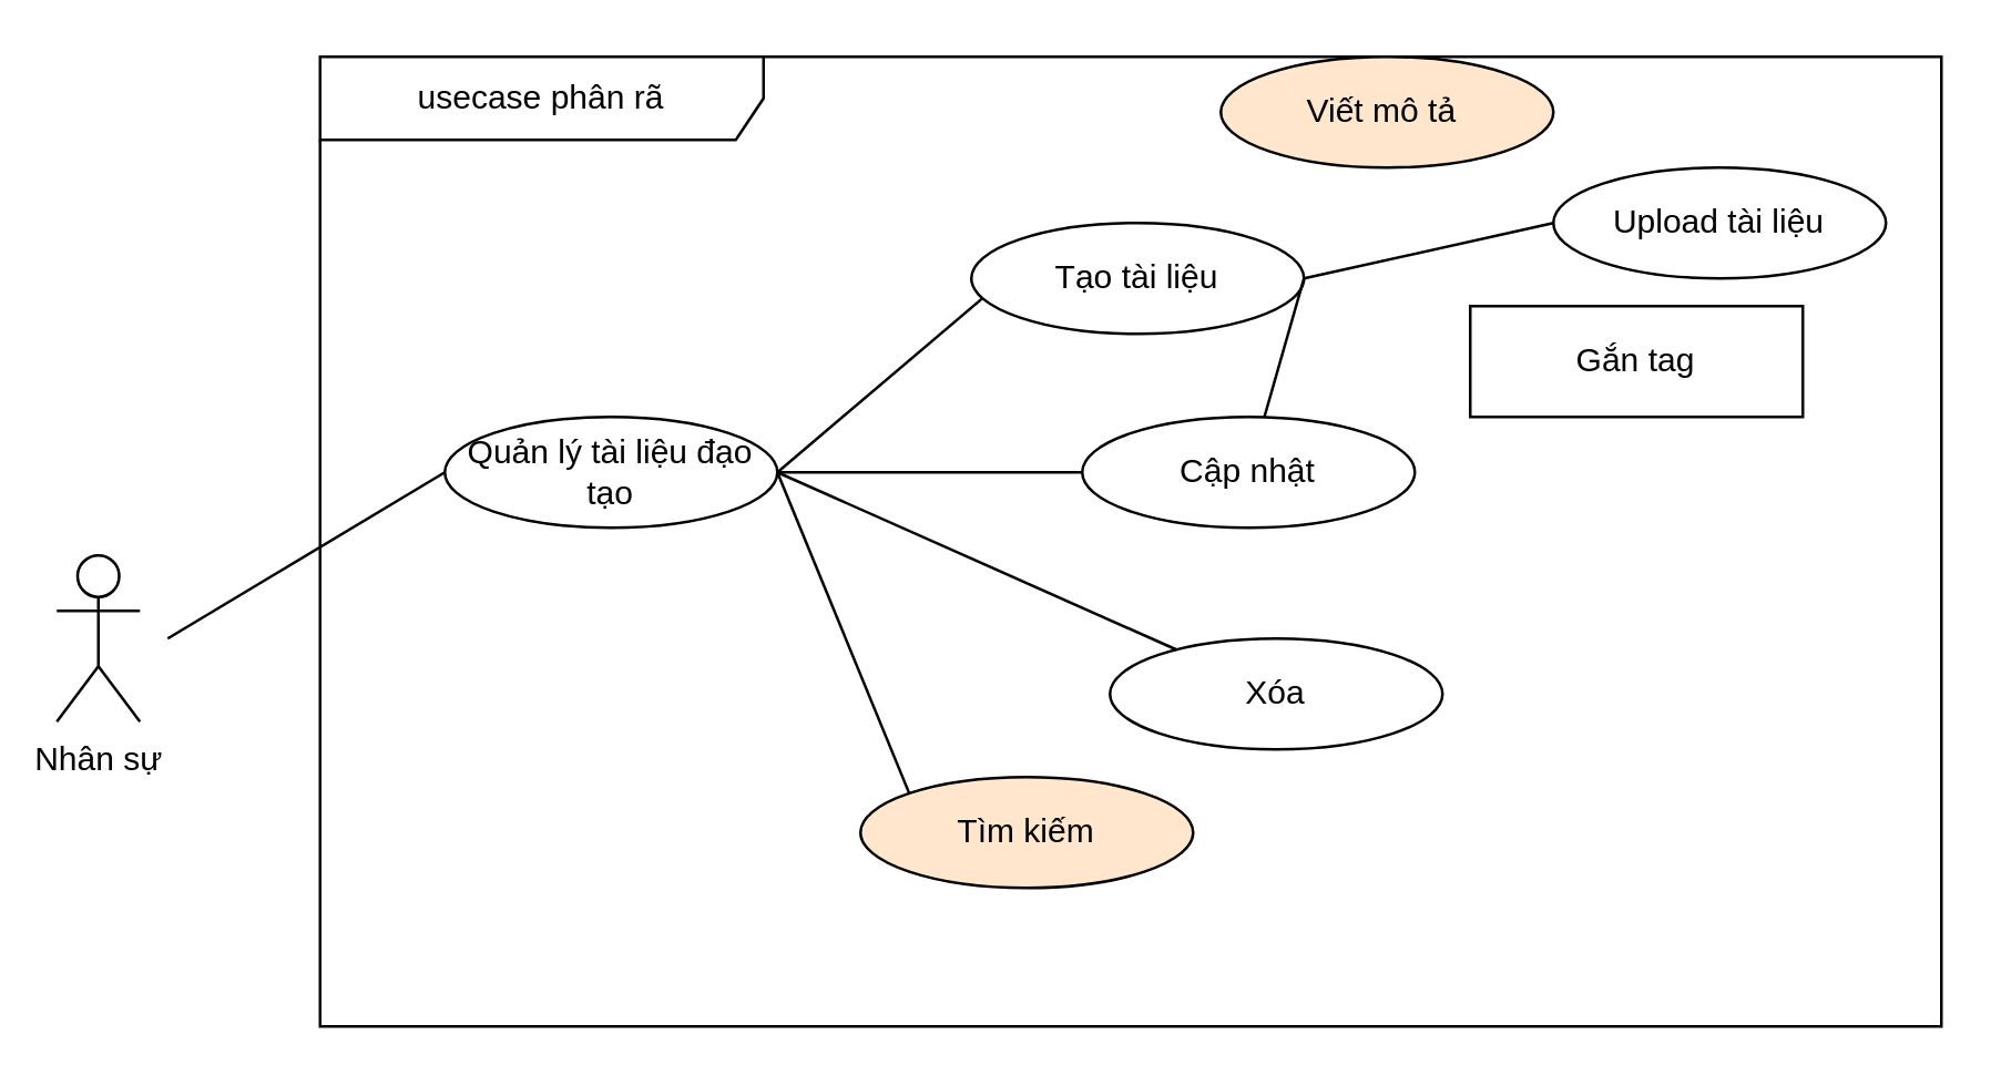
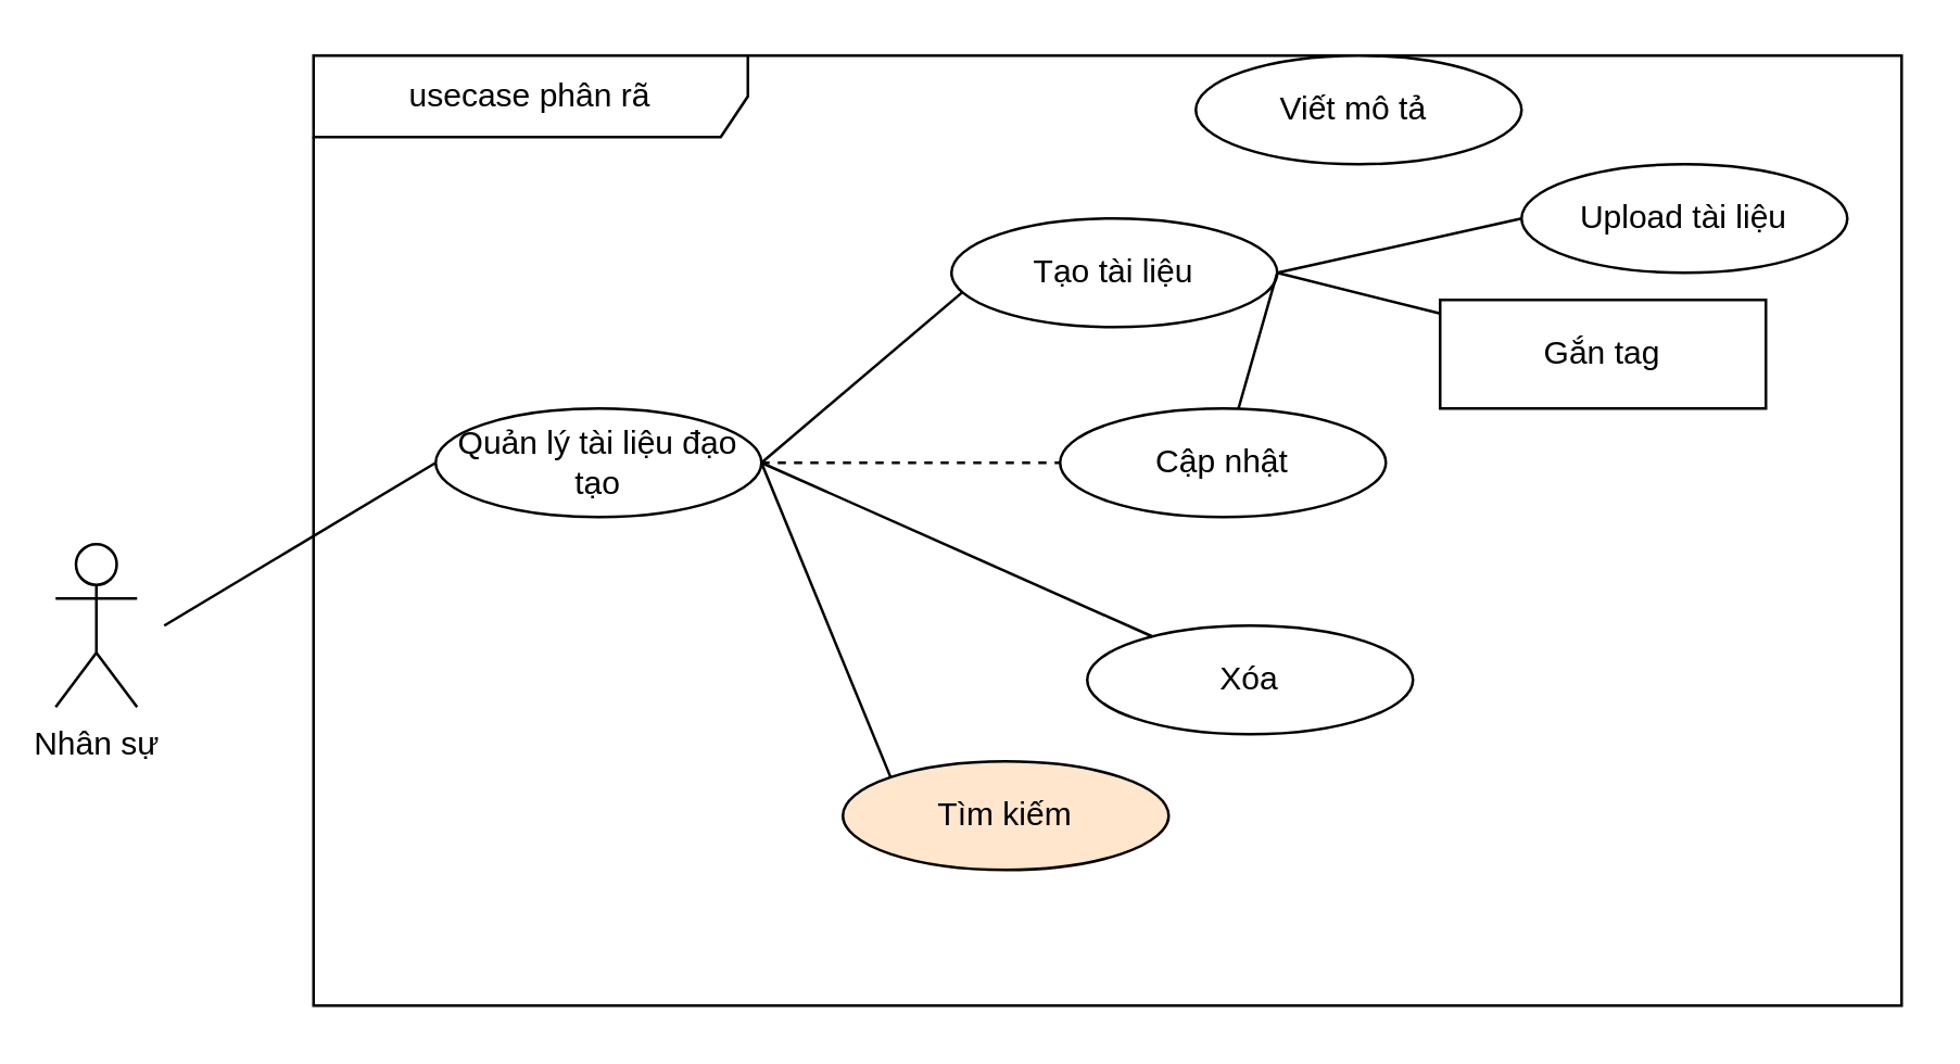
- <mxCell id="7" value="Viết mô tả&amp;nbsp;" style="ellipse;whiteSpace=wrap;html=1;fillColor=#ffe6cc;" parent="2" vertex="1"><mxGeometry x="325" width="120" height="40" as="geometry" /></mxCell>
+ <mxCell id="7" value="Viết mô tả&amp;nbsp;" style="ellipse;whiteSpace=wrap;html=1;" parent="2" vertex="1"><mxGeometry x="325" width="120" height="40" as="geometry" /></mxCell>
+ <mxCell id="15" value="" style="endArrow=none;startArrow=none;endFill=0;startFill=0;endSize=8;html=1;verticalAlign=bottom;labelBackgroundColor=none;strokeWidth=1;exitX=1;exitY=0.5;exitDx=0;exitDy=0;" edge="1" parent="2" source="8" target="12"><mxGeometry width="160" relative="1" as="geometry"><mxPoint x="375" y="100" as="sourcePoint" /><mxPoint x="405" y="60" as="targetPoint" /></mxGeometry></mxCell>
- <mxCell id="6" value="" style="endArrow=none;startArrow=none;endFill=0;startFill=0;endSize=8;html=1;verticalAlign=bottom;labelBackgroundColor=none;strokeWidth=1;entryX=0;entryY=0.5;entryDx=0;entryDy=0;exitX=1;exitY=0.5;exitDx=0;exitDy=0;" parent="2" source="3" target="4" edge="1"><mxGeometry width="160" relative="1" as="geometry"><mxPoint x="-55" y="130" as="sourcePoint" /><mxPoint x="75" y="130" as="targetPoint" /></mxGeometry></mxCell>
+ <mxCell id="6" value="" style="endArrow=none;startArrow=none;endFill=0;startFill=0;endSize=8;html=1;verticalAlign=bottom;labelBackgroundColor=none;strokeWidth=1;entryX=0;entryY=0.5;entryDx=0;entryDy=0;exitX=1;exitY=0.5;exitDx=0;exitDy=0;dashed=1;" parent="2" source="3" target="4" edge="1"><mxGeometry width="160" relative="1" as="geometry"><mxPoint x="-55" y="130" as="sourcePoint" /><mxPoint x="75" y="130" as="targetPoint" /></mxGeometry></mxCell>
